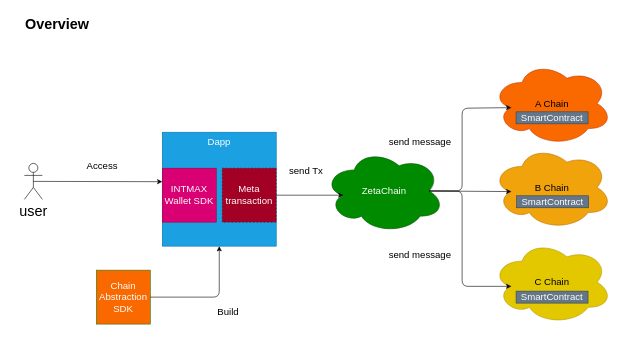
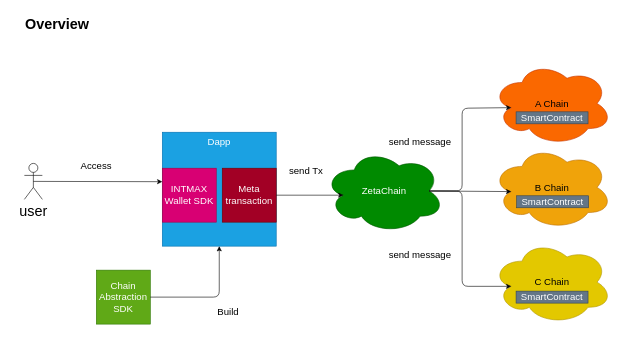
- <mxCell id="24" value="Access" style="text;html=1;strokeColor=none;fillColor=none;align=center;verticalAlign=middle;whiteSpace=wrap;rounded=0;fontSize=16;" vertex="1" parent="1"><mxGeometry x="130" y="260" width="80" height="30" as="geometry" /></mxCell>
+ <mxCell id="24" value="Access" style="text;html=1;strokeColor=none;fillColor=none;align=center;verticalAlign=middle;whiteSpace=wrap;rounded=0;fontSize=16;" vertex="1" parent="1"><mxGeometry x="120" y="260" width="80" height="30" as="geometry" /></mxCell>
- <mxCell id="7" value="Meta&lt;br&gt;transaction" style="whiteSpace=wrap;html=1;aspect=fixed;fontSize=16;fillColor=#a20025;fontColor=#ffffff;strokeColor=#6F0000;dashed=1;" vertex="1" parent="1"><mxGeometry x="370" y="280" width="90" height="90" as="geometry" /></mxCell>
+ <mxCell id="7" value="Meta&lt;br&gt;transaction" style="whiteSpace=wrap;html=1;aspect=fixed;fontSize=16;fillColor=#a20025;fontColor=#ffffff;strokeColor=#6F0000;" vertex="1" parent="1"><mxGeometry x="370" y="280" width="90" height="90" as="geometry" /></mxCell>
- <mxCell id="4" value="Chain&lt;br style=&quot;font-size: 16px;&quot;&gt;Abstraction&lt;br style=&quot;font-size: 16px;&quot;&gt;SDK" style="whiteSpace=wrap;html=1;aspect=fixed;fontSize=16;fillColor=#fa6800;strokeColor=#2D7600;fontColor=#ffffff;" vertex="1" parent="1"><mxGeometry x="160" y="450" width="90" height="90" as="geometry" /></mxCell>
+ <mxCell id="4" value="Chain&lt;br style=&quot;font-size: 16px;&quot;&gt;Abstraction&lt;br style=&quot;font-size: 16px;&quot;&gt;SDK" style="whiteSpace=wrap;html=1;aspect=fixed;fontSize=16;fillColor=#60a917;strokeColor=#2D7600;fontColor=#ffffff;" vertex="1" parent="1"><mxGeometry x="160" y="450" width="90" height="90" as="geometry" /></mxCell>
